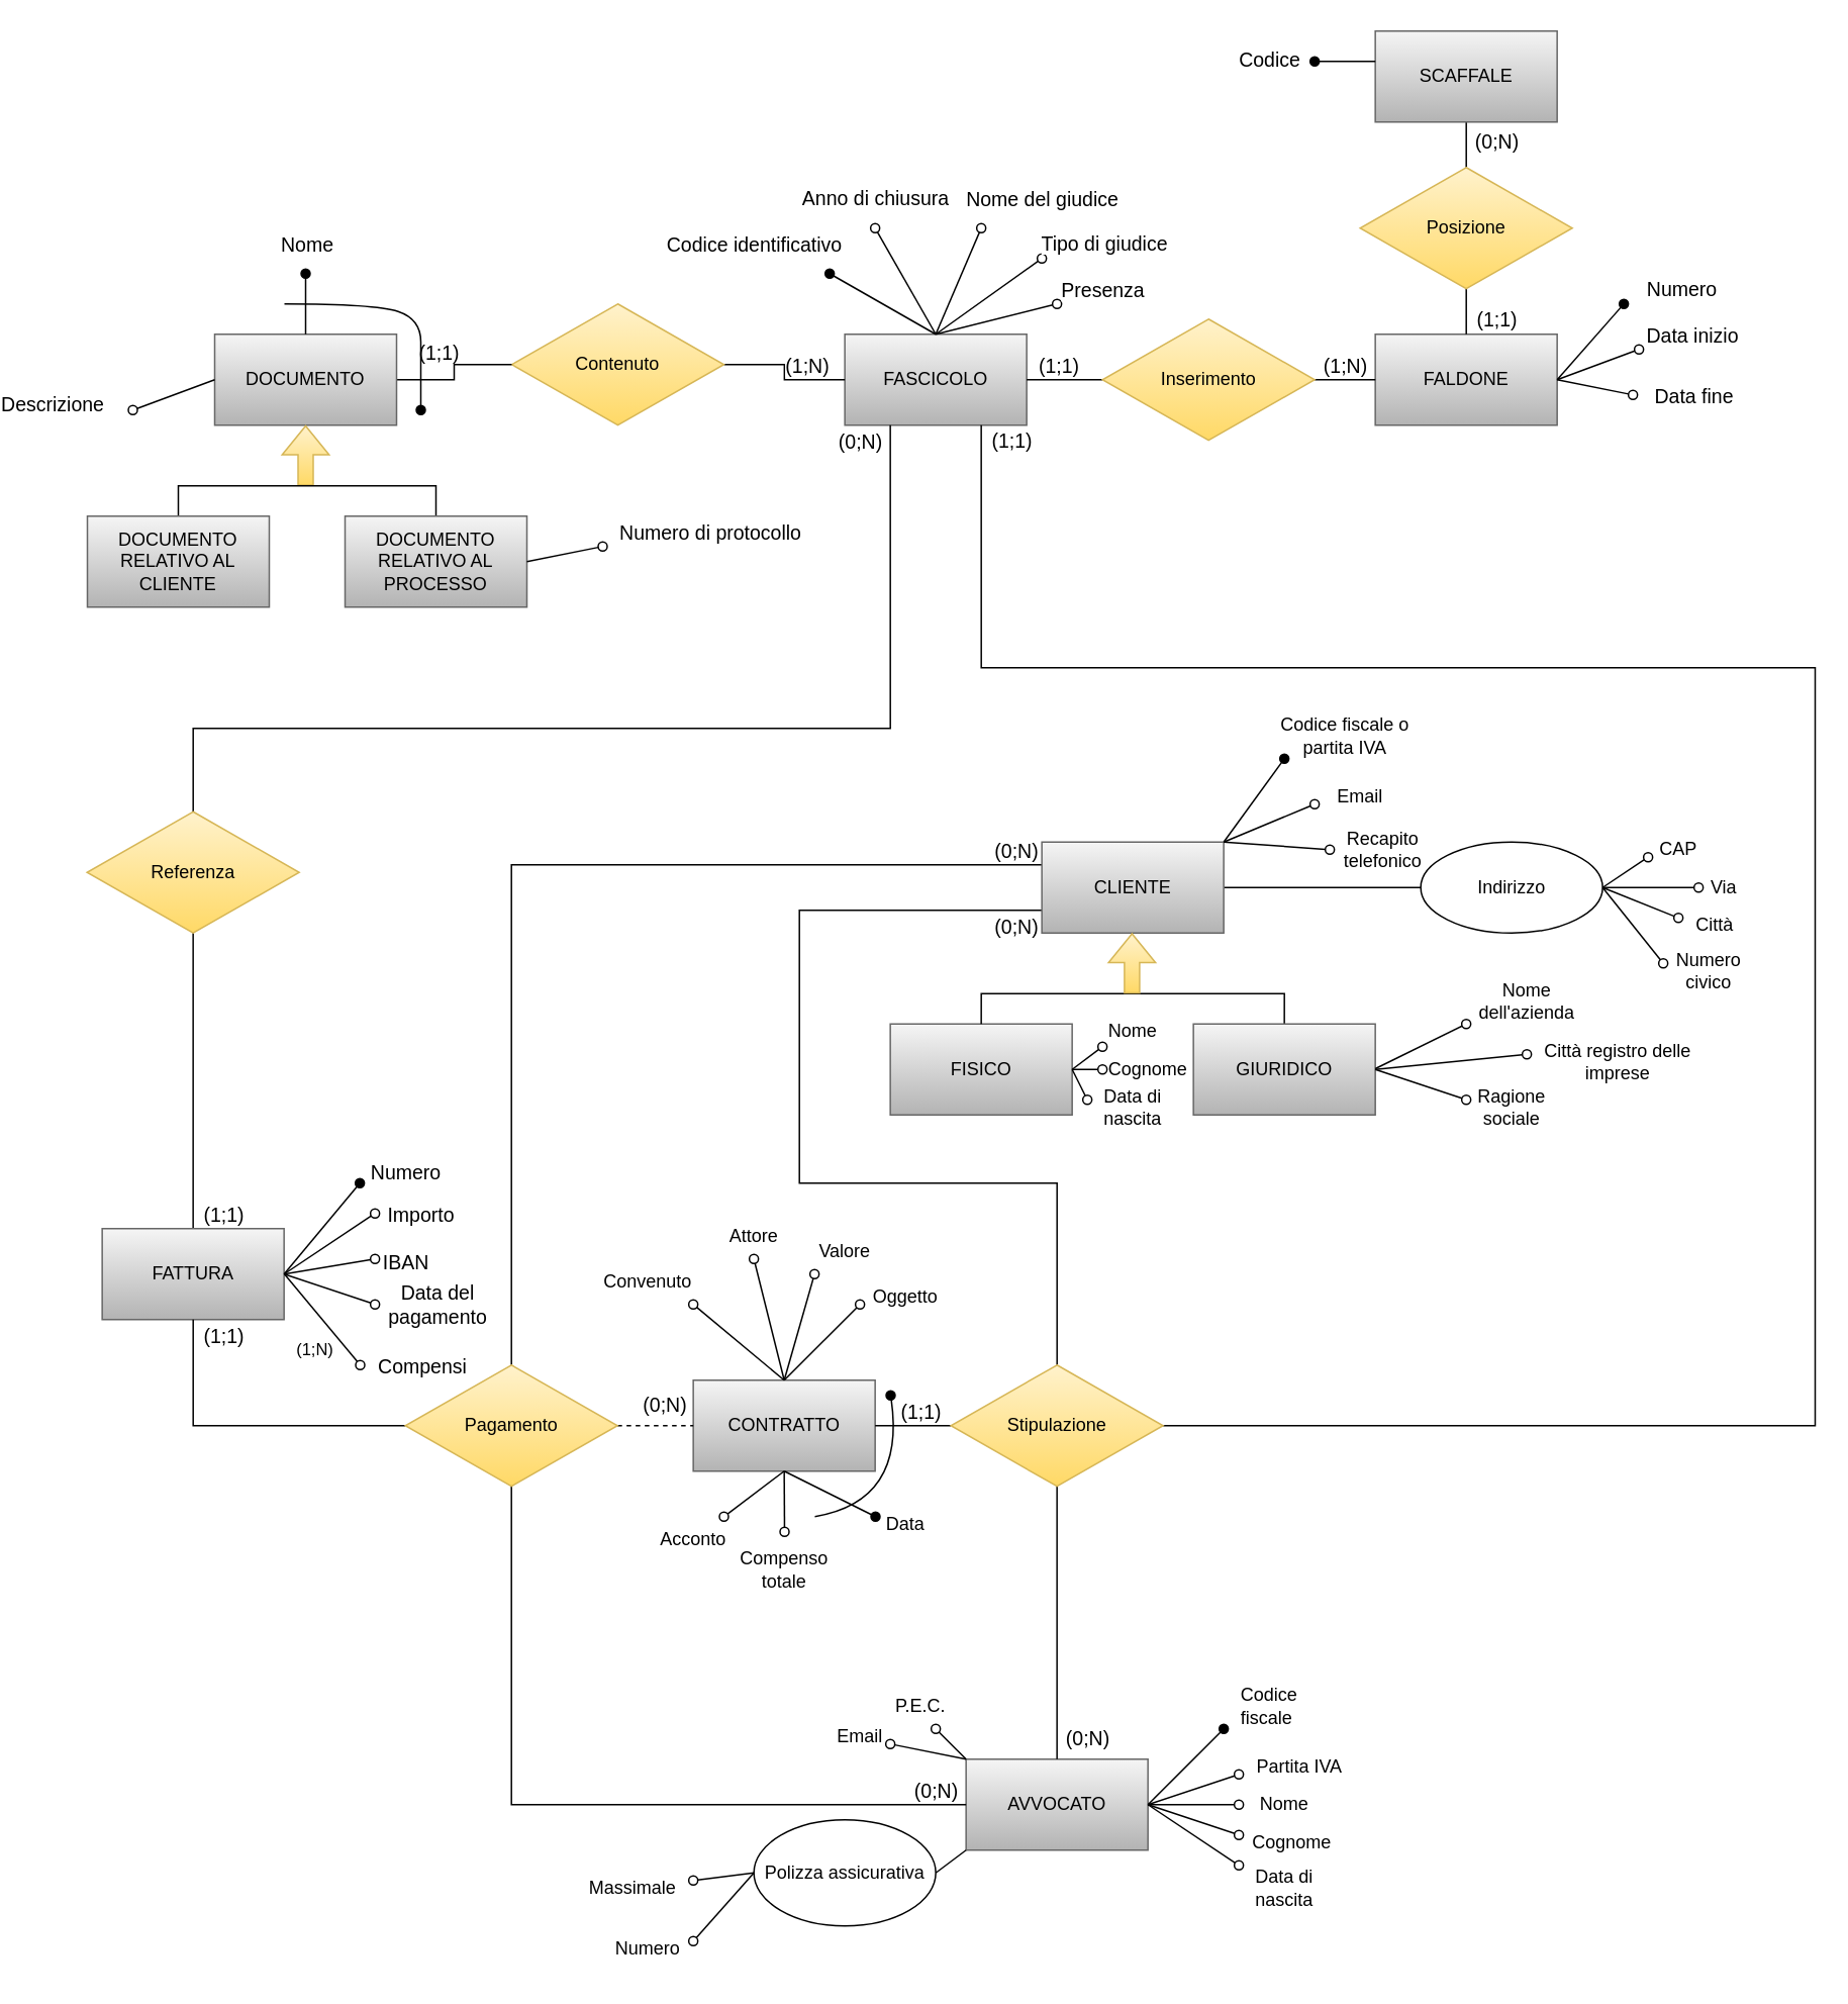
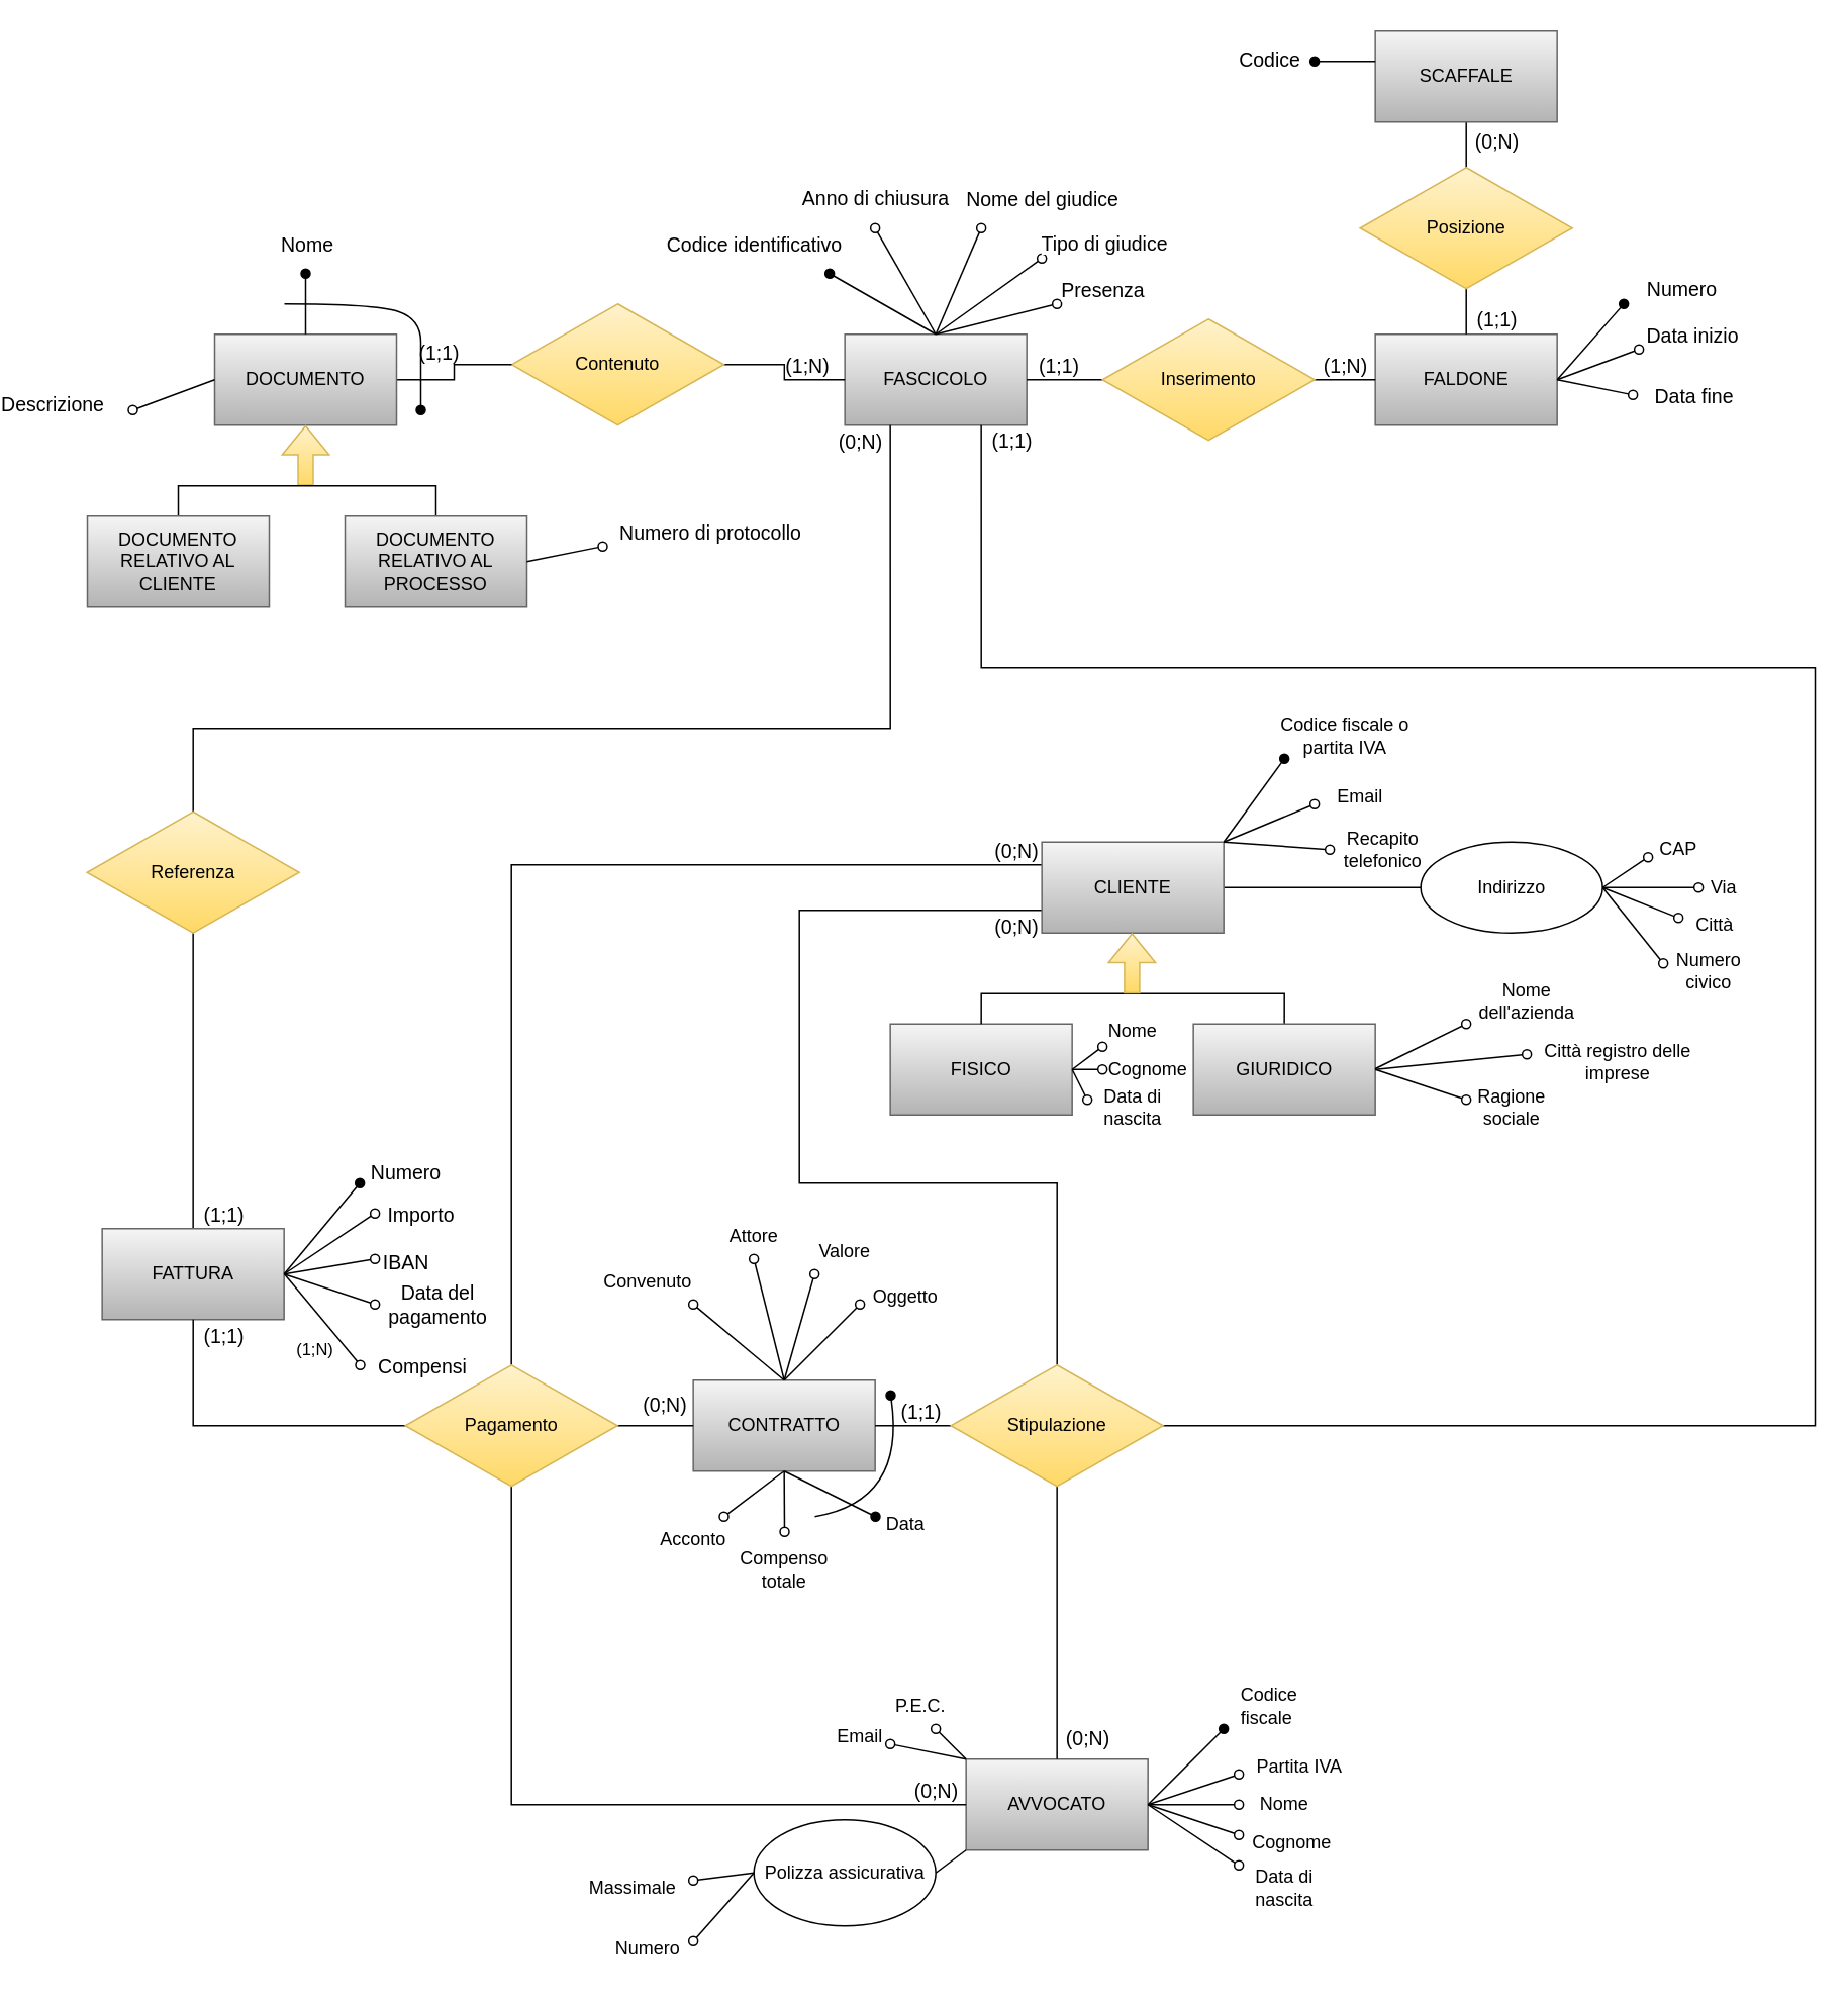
- <mxCell id="63" value="" style="edgeStyle=orthogonalEdgeStyle;rounded=0;orthogonalLoop=1;jettySize=auto;html=1;startArrow=none;startFill=0;endArrow=none;endFill=0;dashed=1;" parent="1" source="71" target="49" edge="1"><mxGeometry relative="1" as="geometry"><Array as="points"><mxPoint x="380.77" y="940" /><mxPoint x="380.77" y="940" /></Array></mxGeometry></mxCell>
+ <mxCell id="63" value="" style="edgeStyle=orthogonalEdgeStyle;rounded=0;orthogonalLoop=1;jettySize=auto;html=1;startArrow=none;startFill=0;endArrow=none;endFill=0;" parent="1" source="71" target="49" edge="1"><mxGeometry relative="1" as="geometry"><Array as="points"><mxPoint x="380.77" y="940" /><mxPoint x="380.77" y="940" /></Array></mxGeometry></mxCell>
